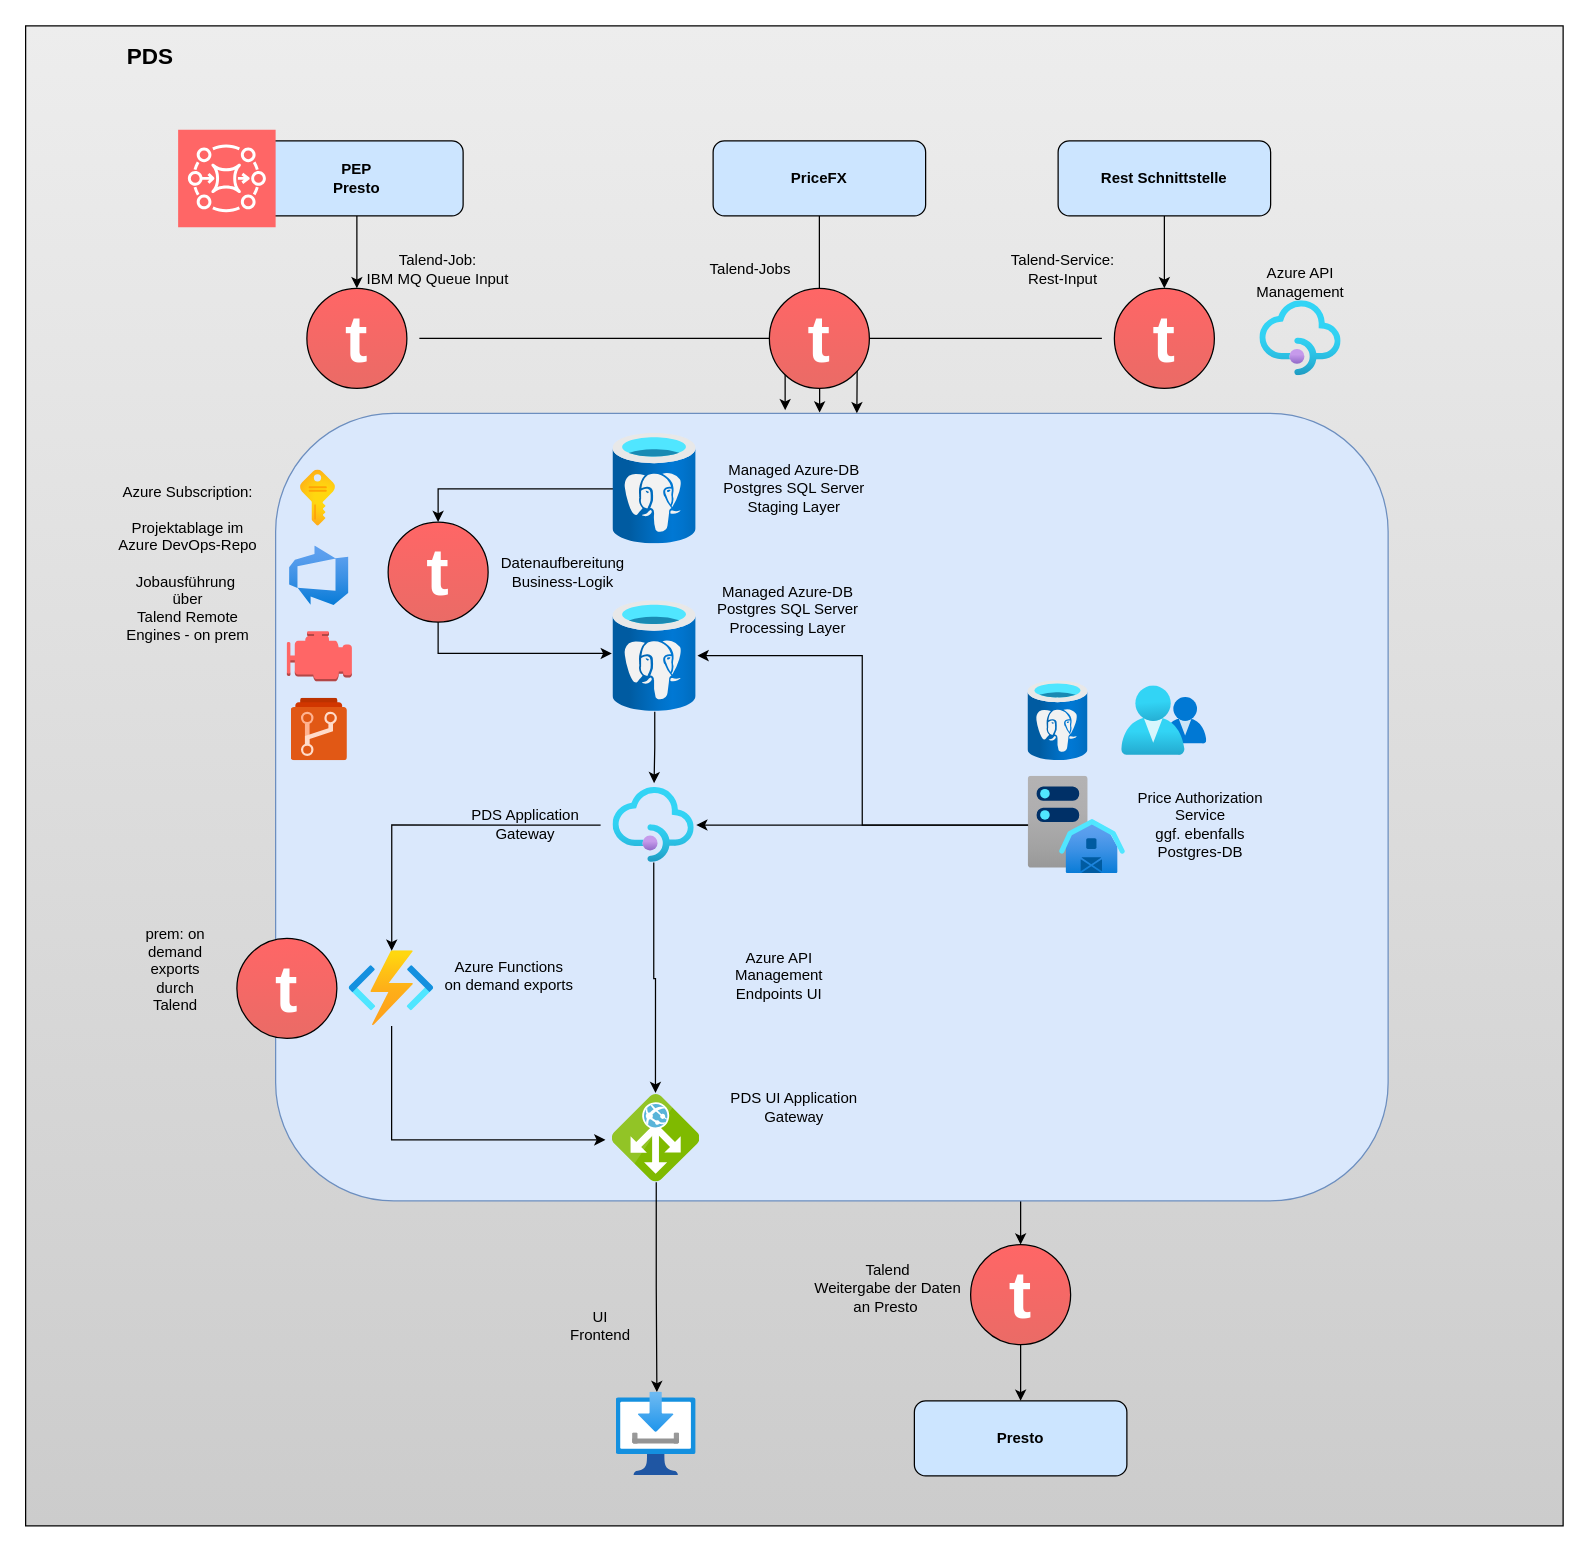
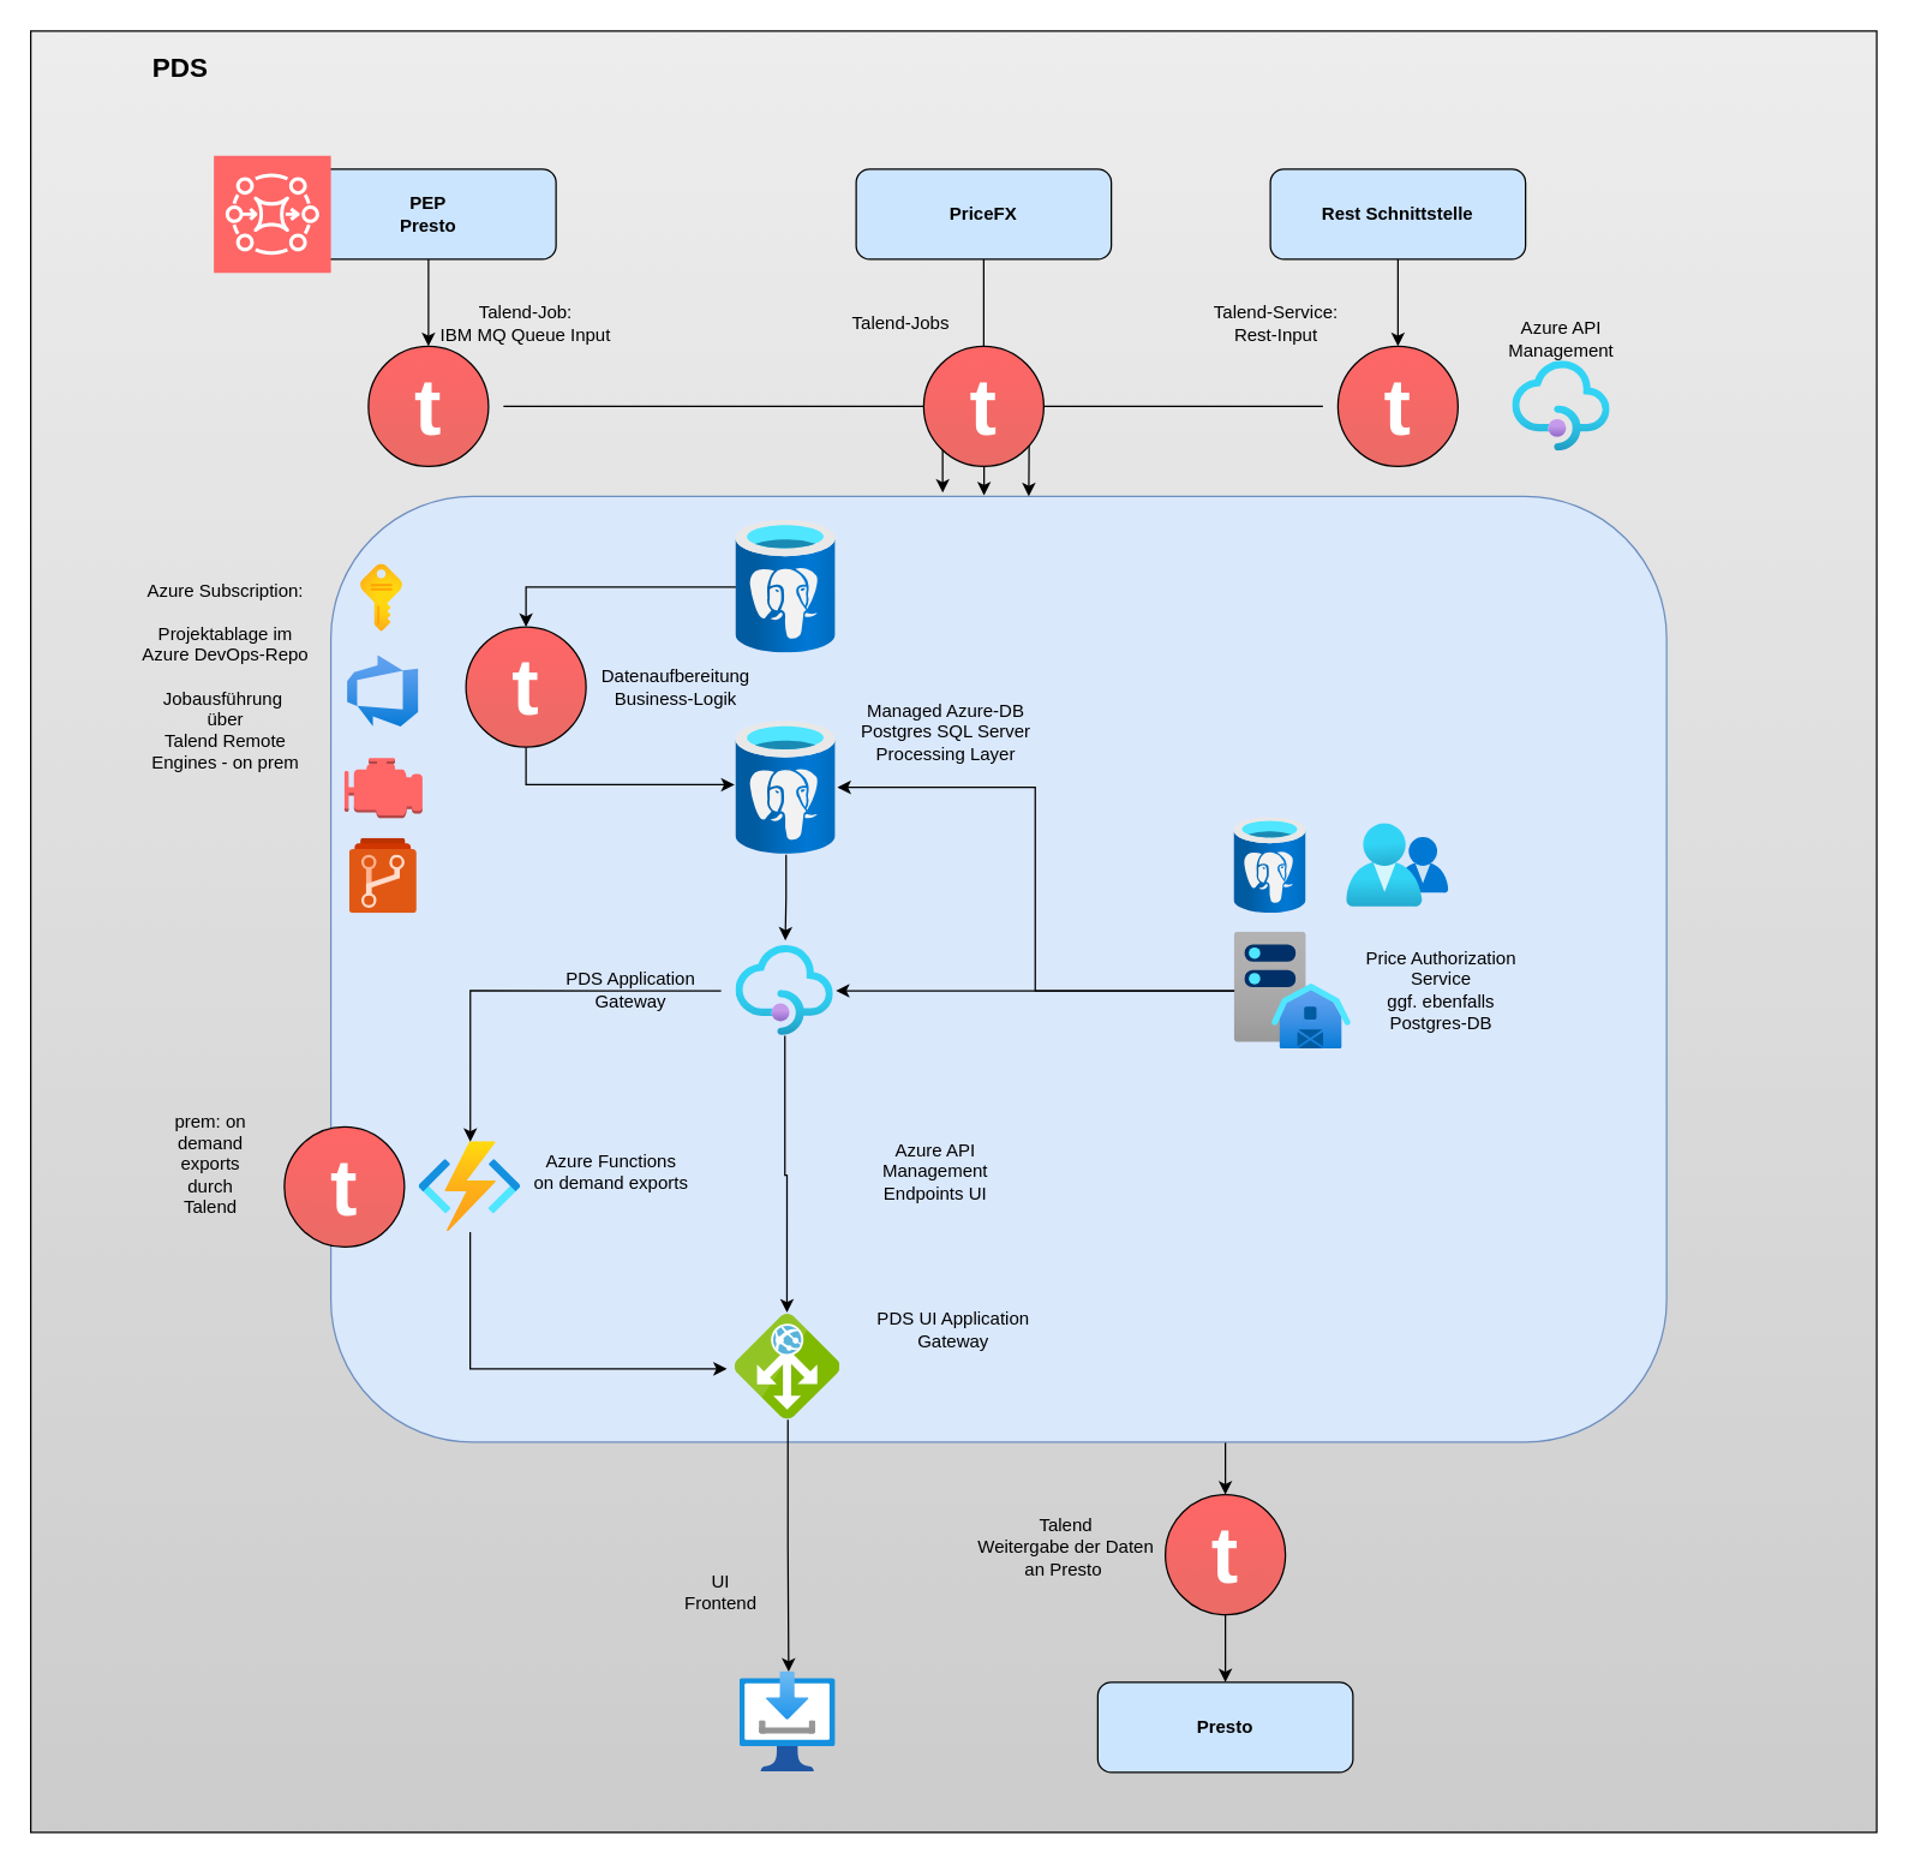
- <mxCell id="22" value="Managed Azure-DB Postgres SQL Server&lt;br&gt;Staging Layer" style="text;html=1;strokeColor=none;fillColor=none;align=center;verticalAlign=middle;whiteSpace=wrap;rounded=0;" parent="1" vertex="1"><mxGeometry x="575" y="375.33" width="120" height="30" as="geometry" /></mxCell>
